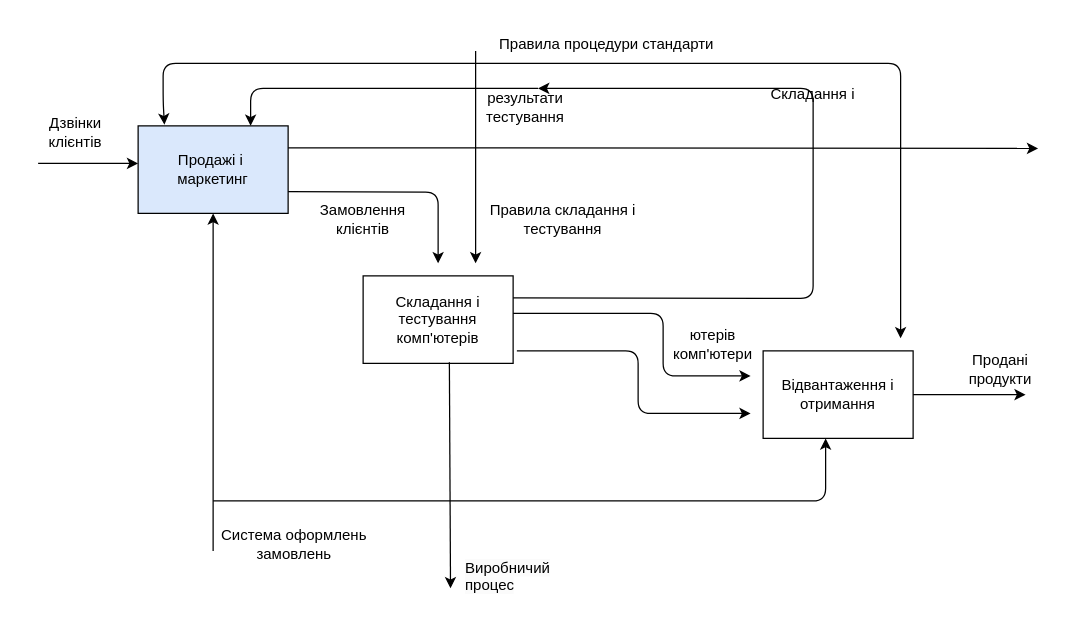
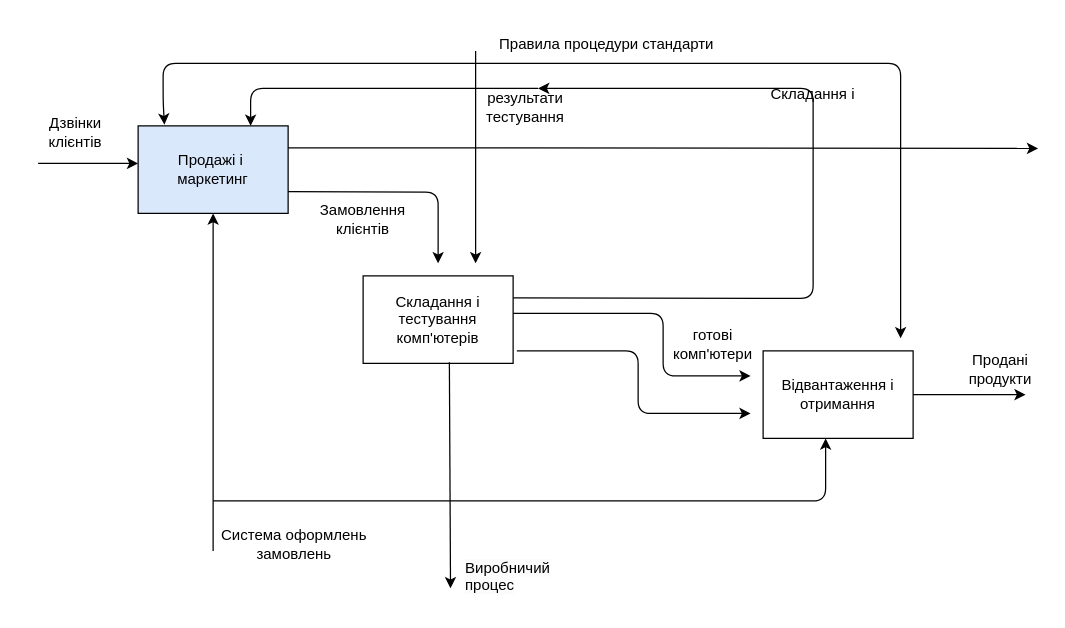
- <mxCell id="24" value="Правила складання і тестування" style="text;html=1;align=center;verticalAlign=middle;whiteSpace=wrap;rounded=0;" vertex="1" parent="1"><mxGeometry x="380" y="160" width="140" height="30" as="geometry" /></mxCell>
- <mxCell id="22" value="ютерів комп'ютери" style="text;html=1;align=center;verticalAlign=middle;whiteSpace=wrap;rounded=0;" vertex="1" parent="1"><mxGeometry x="540" y="260" width="60" height="30" as="geometry" /></mxCell>
+ <mxCell id="22" value="готові комп'ютери" style="text;html=1;align=center;verticalAlign=middle;whiteSpace=wrap;rounded=0;" vertex="1" parent="1"><mxGeometry x="540" y="260" width="60" height="30" as="geometry" /></mxCell>
